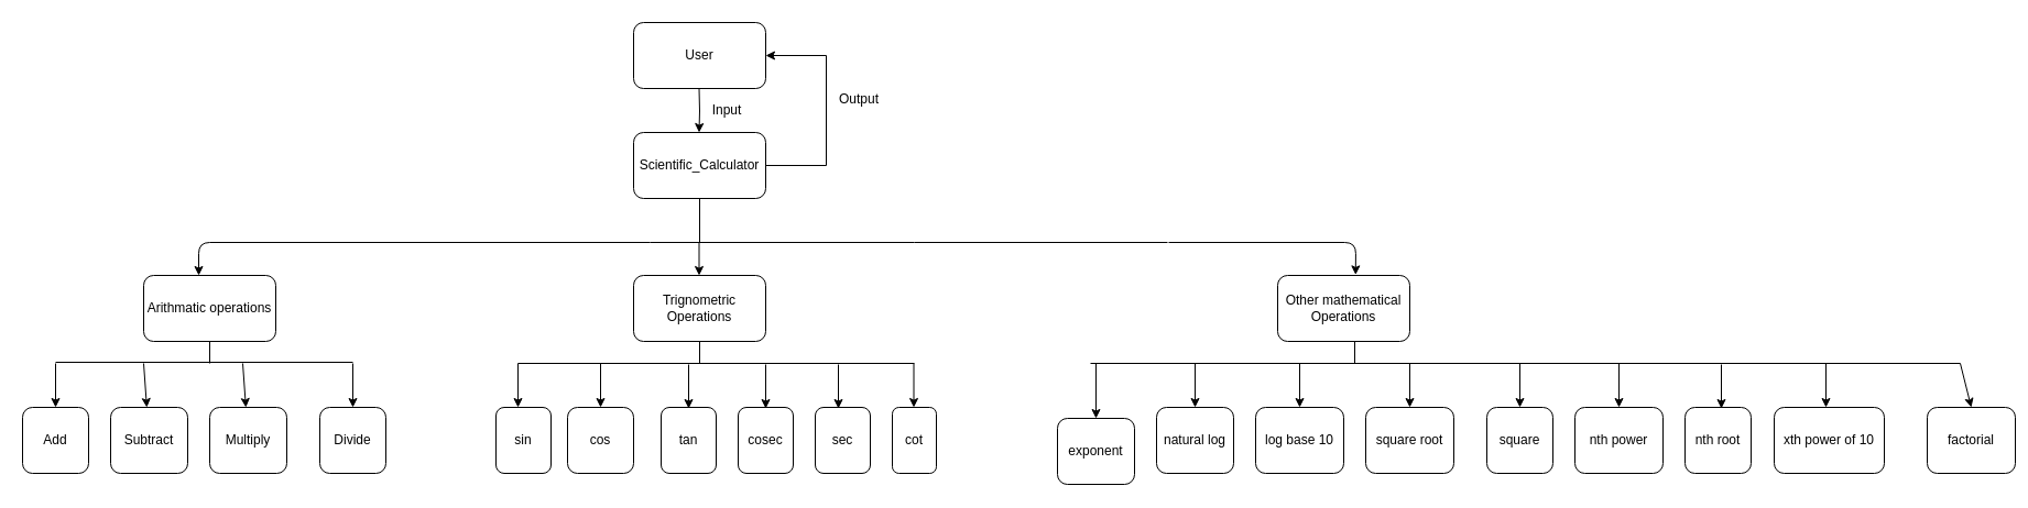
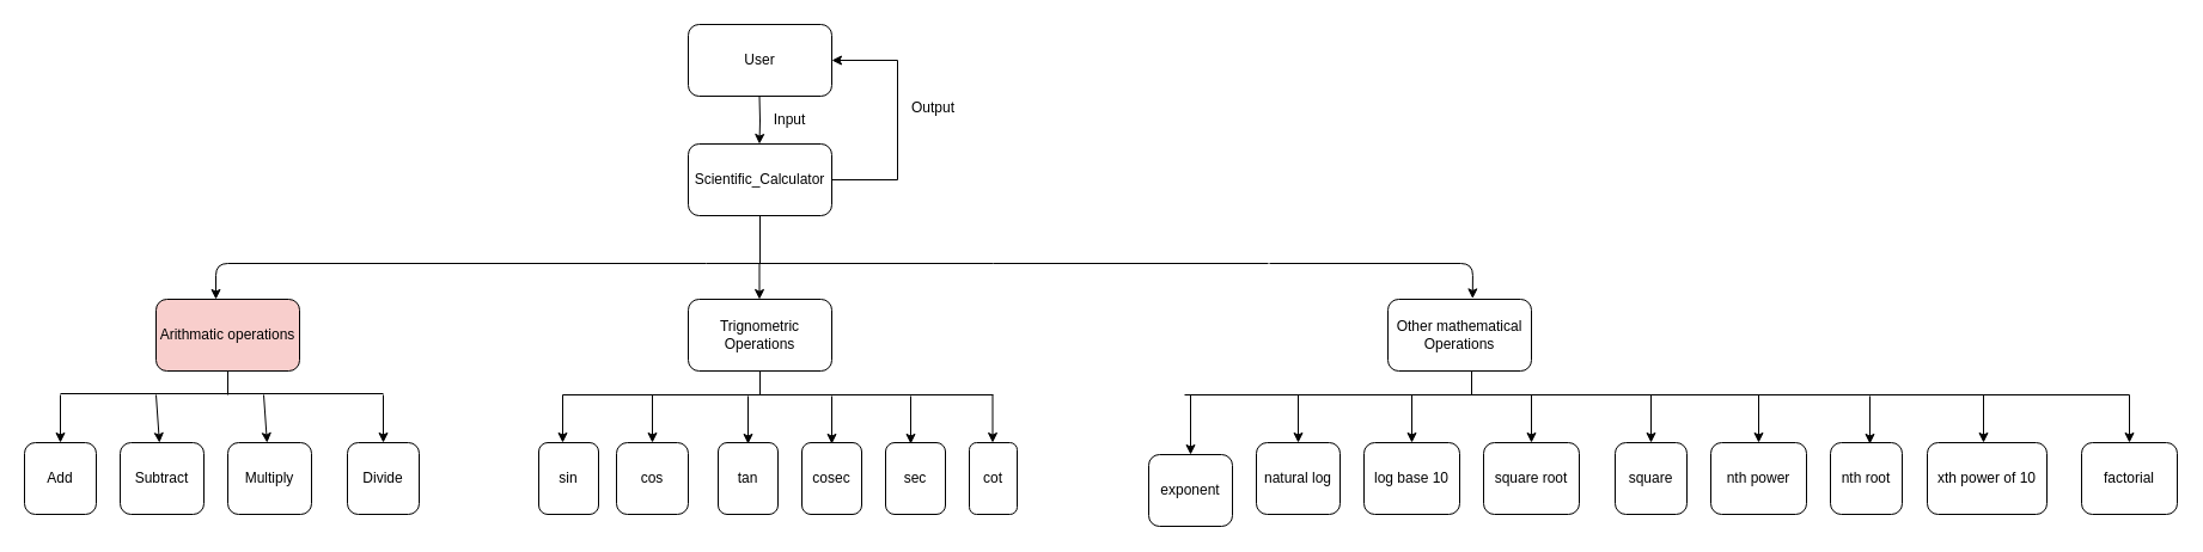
- <mxCell id="5" value="Arithmatic operations" style="rounded=1;whiteSpace=wrap;html=1;" vertex="1" parent="1"><mxGeometry x="130" y="250" width="120" height="60" as="geometry" /></mxCell>
+ <mxCell id="5" value="Arithmatic operations" style="rounded=1;whiteSpace=wrap;html=1;fillColor=#f8cecc;" vertex="1" parent="1"><mxGeometry x="130" y="250" width="120" height="60" as="geometry" /></mxCell>
- <mxCell id="33" value="factorial" style="rounded=1;whiteSpace=wrap;html=1;" vertex="1" parent="1"><mxGeometry x="1750" y="370" width="80" height="60" as="geometry" /></mxCell>
+ <mxCell id="33" value="factorial" style="rounded=1;whiteSpace=wrap;html=1;" vertex="1" parent="1"><mxGeometry x="1740" y="370" width="80" height="60" as="geometry" /></mxCell>
